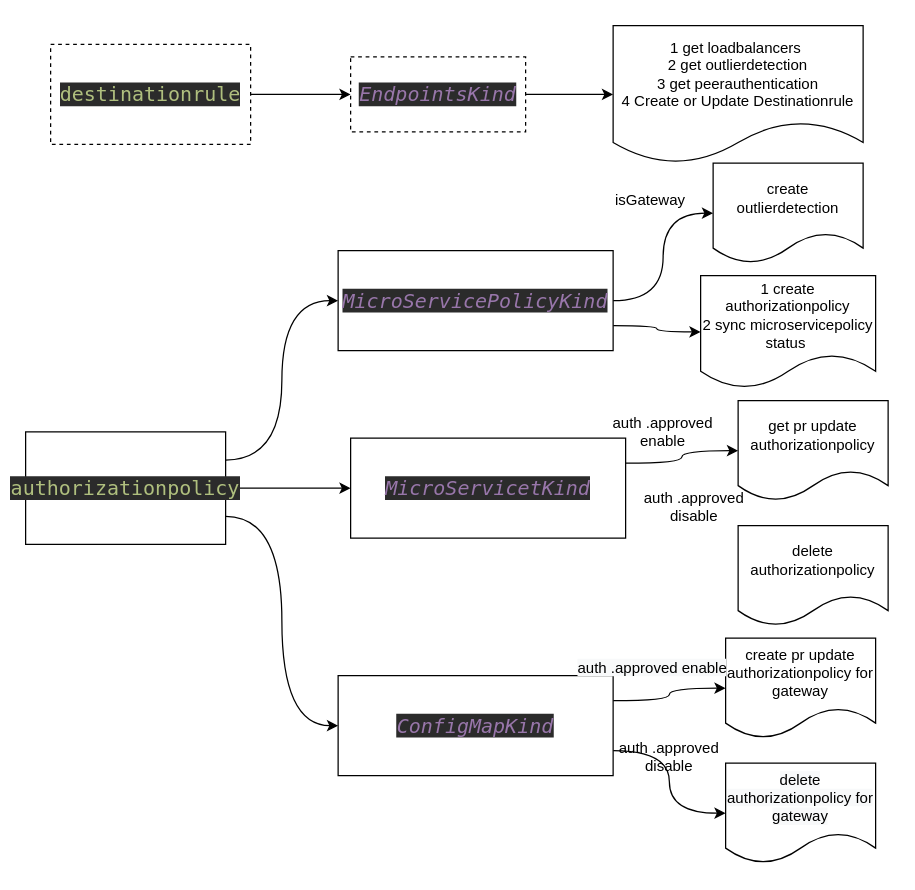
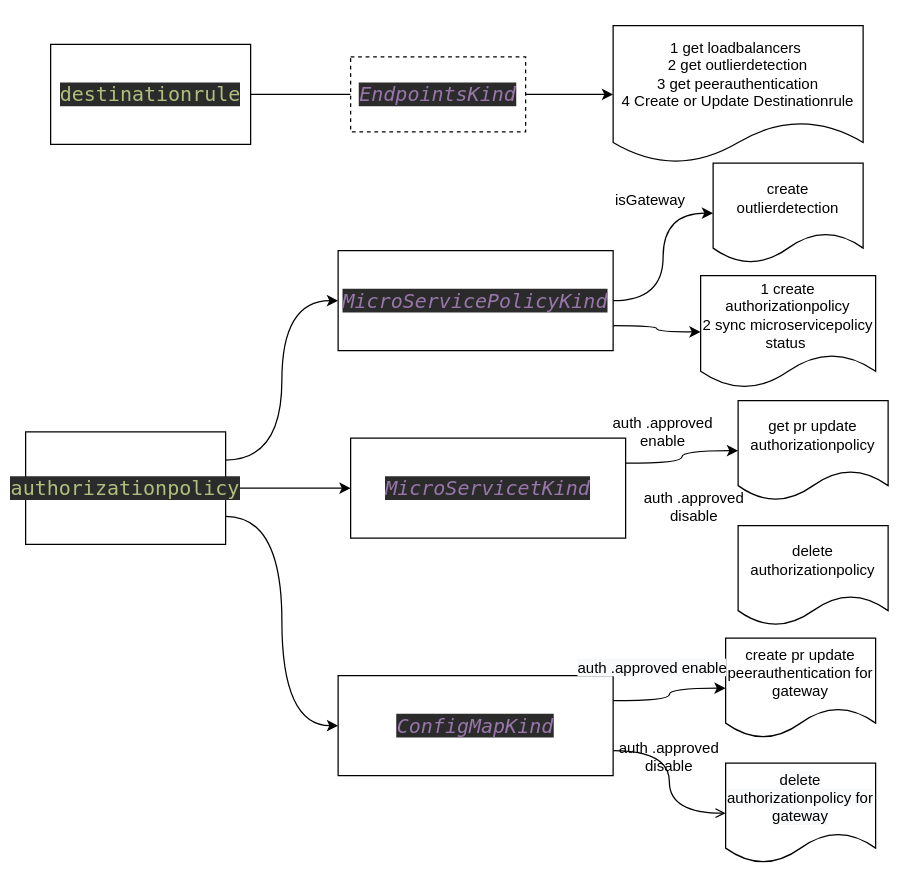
- <mxCell id="3" value="&lt;pre style=&quot;background-color: #2b2b2b ; color: #a9b7c6 ; font-family: &amp;quot;menlo-regular&amp;quot; , monospace ; font-size: 12.0pt&quot;&gt;&lt;span style=&quot;color: #afbf7e&quot;&gt;destinationrule&lt;/span&gt;&lt;/pre&gt;" style="rounded=0;whiteSpace=wrap;html=1;dashed=1;" vertex="1" parent="1"><mxGeometry x="40" y="35" width="160" height="80" as="geometry" /></mxCell>
+ <mxCell id="3" value="&lt;pre style=&quot;background-color: #2b2b2b ; color: #a9b7c6 ; font-family: &amp;quot;menlo-regular&amp;quot; , monospace ; font-size: 12.0pt&quot;&gt;&lt;span style=&quot;color: #afbf7e&quot;&gt;destinationrule&lt;/span&gt;&lt;/pre&gt;" style="rounded=0;whiteSpace=wrap;html=1;" vertex="1" parent="1"><mxGeometry x="40" y="35" width="160" height="80" as="geometry" /></mxCell>
- <mxCell id="2" style="edgeStyle=orthogonalEdgeStyle;rounded=0;orthogonalLoop=1;jettySize=auto;html=1;exitX=1;exitY=0.5;exitDx=0;exitDy=0;entryX=0;entryY=0.5;entryDx=0;entryDy=0;" edge="1" parent="1" source="3" target="6"><mxGeometry relative="1" as="geometry" /></mxCell>
+ <mxCell id="2" style="edgeStyle=orthogonalEdgeStyle;rounded=0;orthogonalLoop=1;jettySize=auto;html=1;exitX=1;exitY=0.5;exitDx=0;exitDy=0;entryX=0;entryY=0.5;entryDx=0;entryDy=0;endArrow=none;" edge="1" parent="1" source="3" target="6"><mxGeometry relative="1" as="geometry" /></mxCell>
- <mxCell id="26" value="&lt;span&gt;create pr update authorizationpolicy for gateway&lt;/span&gt;" style="shape=document;whiteSpace=wrap;html=1;boundedLbl=1;" vertex="1" parent="1"><mxGeometry x="580" y="510" width="120" height="80" as="geometry" /></mxCell>
+ <mxCell id="26" value="&lt;span&gt;create pr update peerauthentication for gateway&lt;/span&gt;" style="shape=document;whiteSpace=wrap;html=1;boundedLbl=1;" vertex="1" parent="1"><mxGeometry x="580" y="510" width="120" height="80" as="geometry" /></mxCell>
- <mxCell id="17" style="edgeStyle=orthogonalEdgeStyle;curved=1;rounded=0;orthogonalLoop=1;jettySize=auto;html=1;exitX=1;exitY=0.75;exitDx=0;exitDy=0;entryX=0;entryY=0.5;entryDx=0;entryDy=0;" edge="1" parent="1" source="18" target="27"><mxGeometry relative="1" as="geometry" /></mxCell>
+ <mxCell id="17" style="edgeStyle=orthogonalEdgeStyle;curved=1;rounded=0;orthogonalLoop=1;jettySize=auto;html=1;exitX=1;exitY=0.75;exitDx=0;exitDy=0;entryX=0;entryY=0.5;entryDx=0;entryDy=0;endArrow=open;" edge="1" parent="1" source="18" target="27"><mxGeometry relative="1" as="geometry" /></mxCell>
